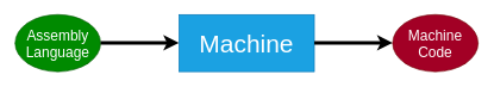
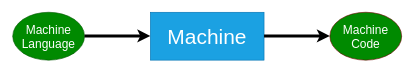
- <mxCell id="2" value="&lt;font style=&quot;font-size: 20px;&quot;&gt;Assembly Language&lt;/font&gt;" style="ellipse;whiteSpace=wrap;html=1;fillColor=#008a00;fontColor=#ffffff;strokeColor=#005700;" parent="1" vertex="1"><mxGeometry x="20" y="20" width="120" height="80" as="geometry" /></mxCell>
+ <mxCell id="2" value="&lt;font style=&quot;font-size: 20px;&quot;&gt;Machine Language&lt;/font&gt;" style="ellipse;whiteSpace=wrap;html=1;fillColor=#008a00;fontColor=#ffffff;strokeColor=#005700;" parent="1" vertex="1"><mxGeometry x="20" y="20" width="120" height="80" as="geometry" /></mxCell>
- <mxCell id="6" value="&lt;font style=&quot;font-size: 20px;&quot;&gt;Machine Code&lt;/font&gt;" style="ellipse;whiteSpace=wrap;html=1;fillColor=#a20025;fontColor=#ffffff;strokeColor=#6F0000;" parent="1" vertex="1"><mxGeometry x="550" y="20" width="120" height="80" as="geometry" /></mxCell>
+ <mxCell id="6" value="&lt;font style=&quot;font-size: 20px;&quot;&gt;Machine Code&lt;/font&gt;" style="ellipse;whiteSpace=wrap;html=1;fillColor=#008a00;fontColor=#ffffff;strokeColor=#6F0000;" parent="1" vertex="1"><mxGeometry x="550" y="20" width="120" height="80" as="geometry" /></mxCell>
